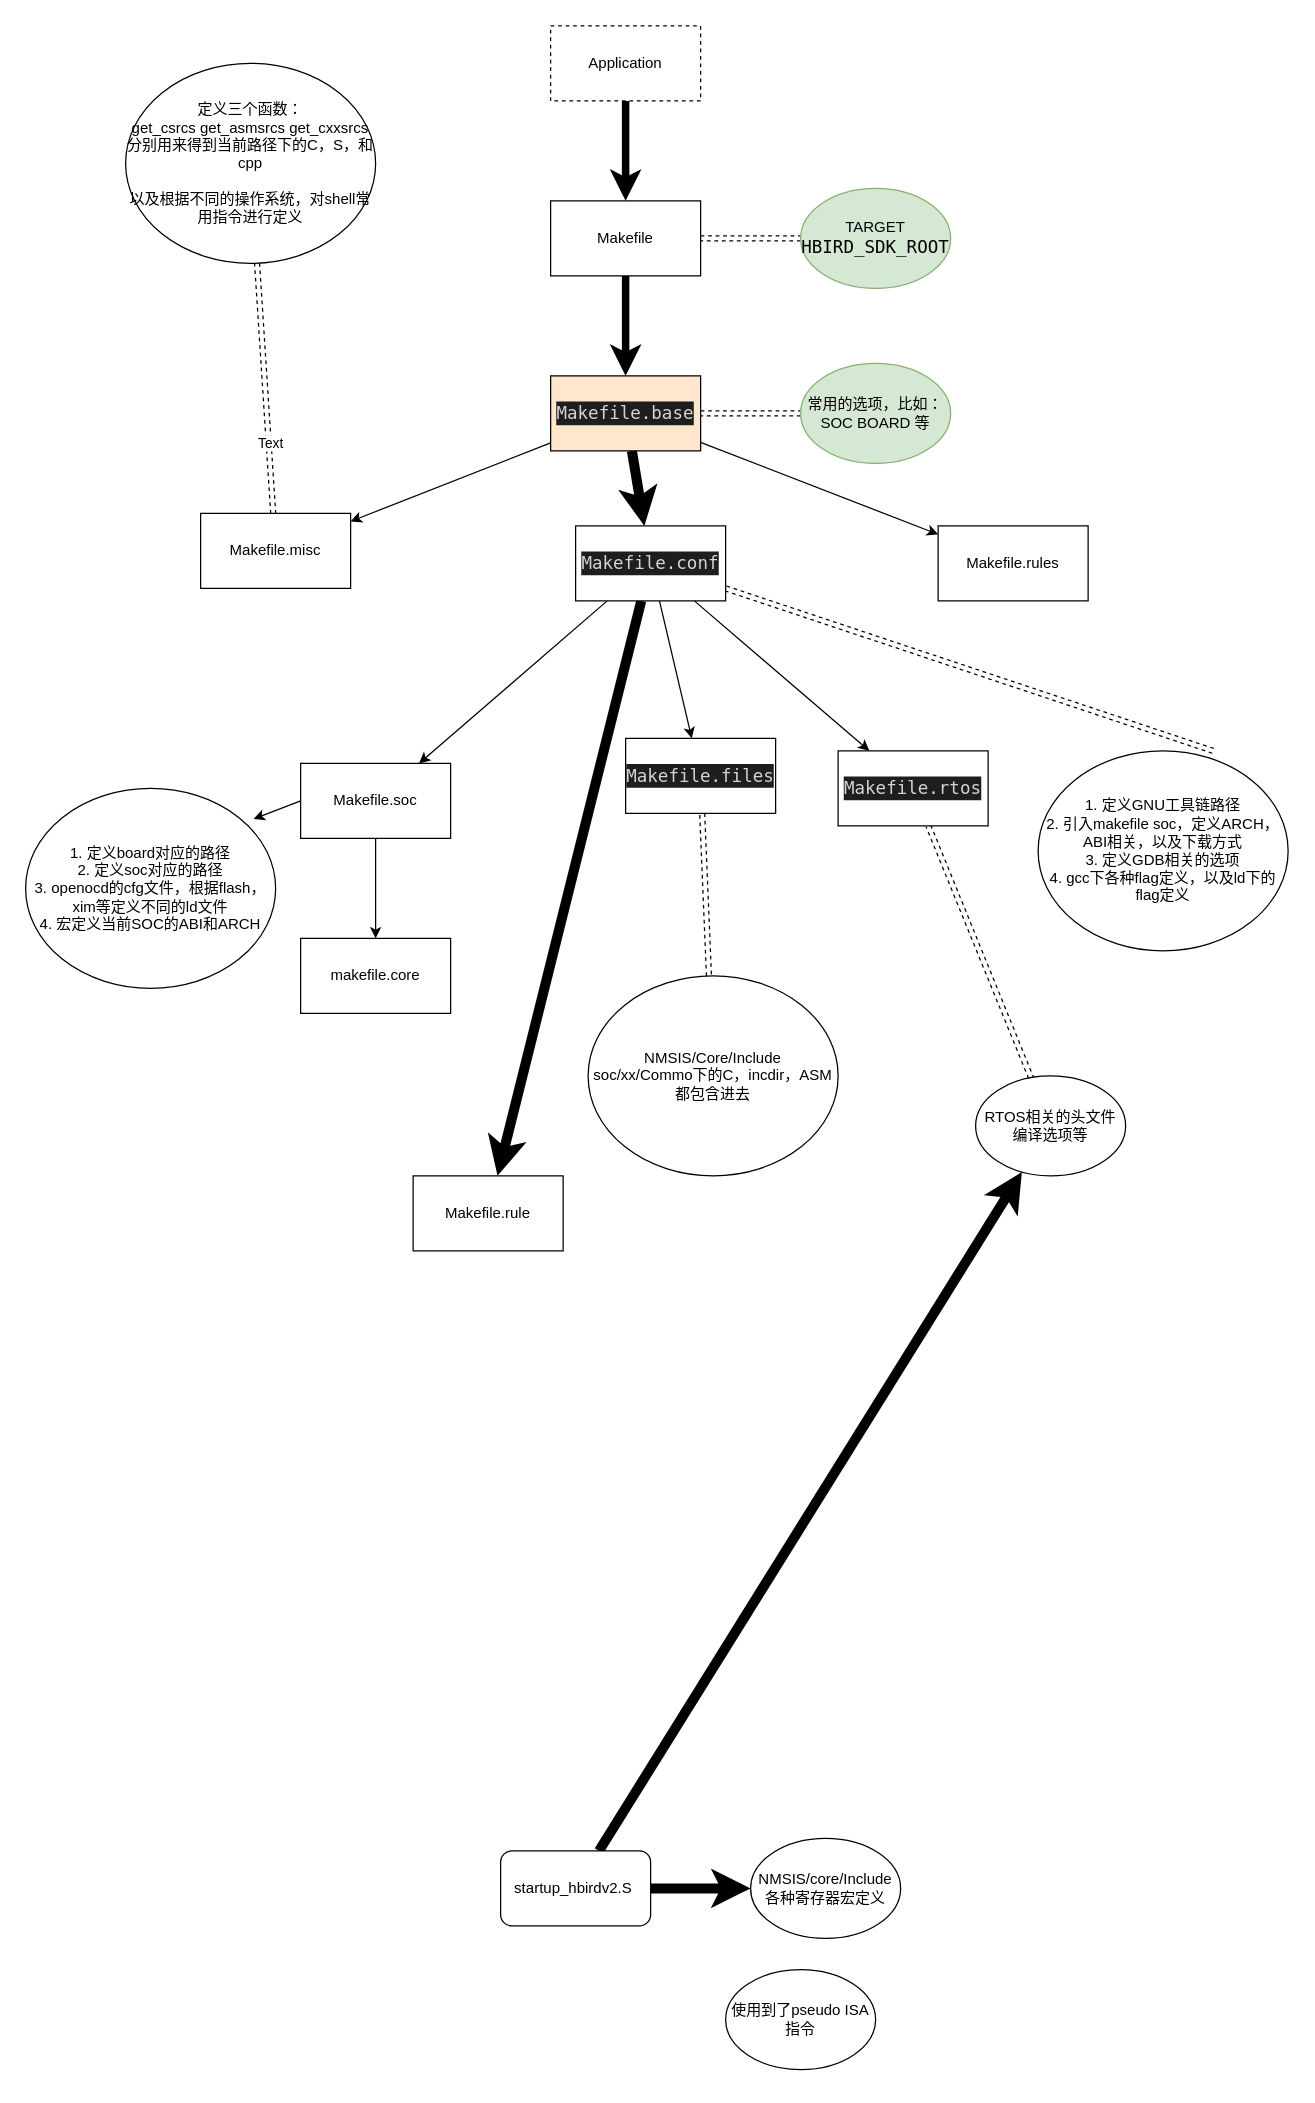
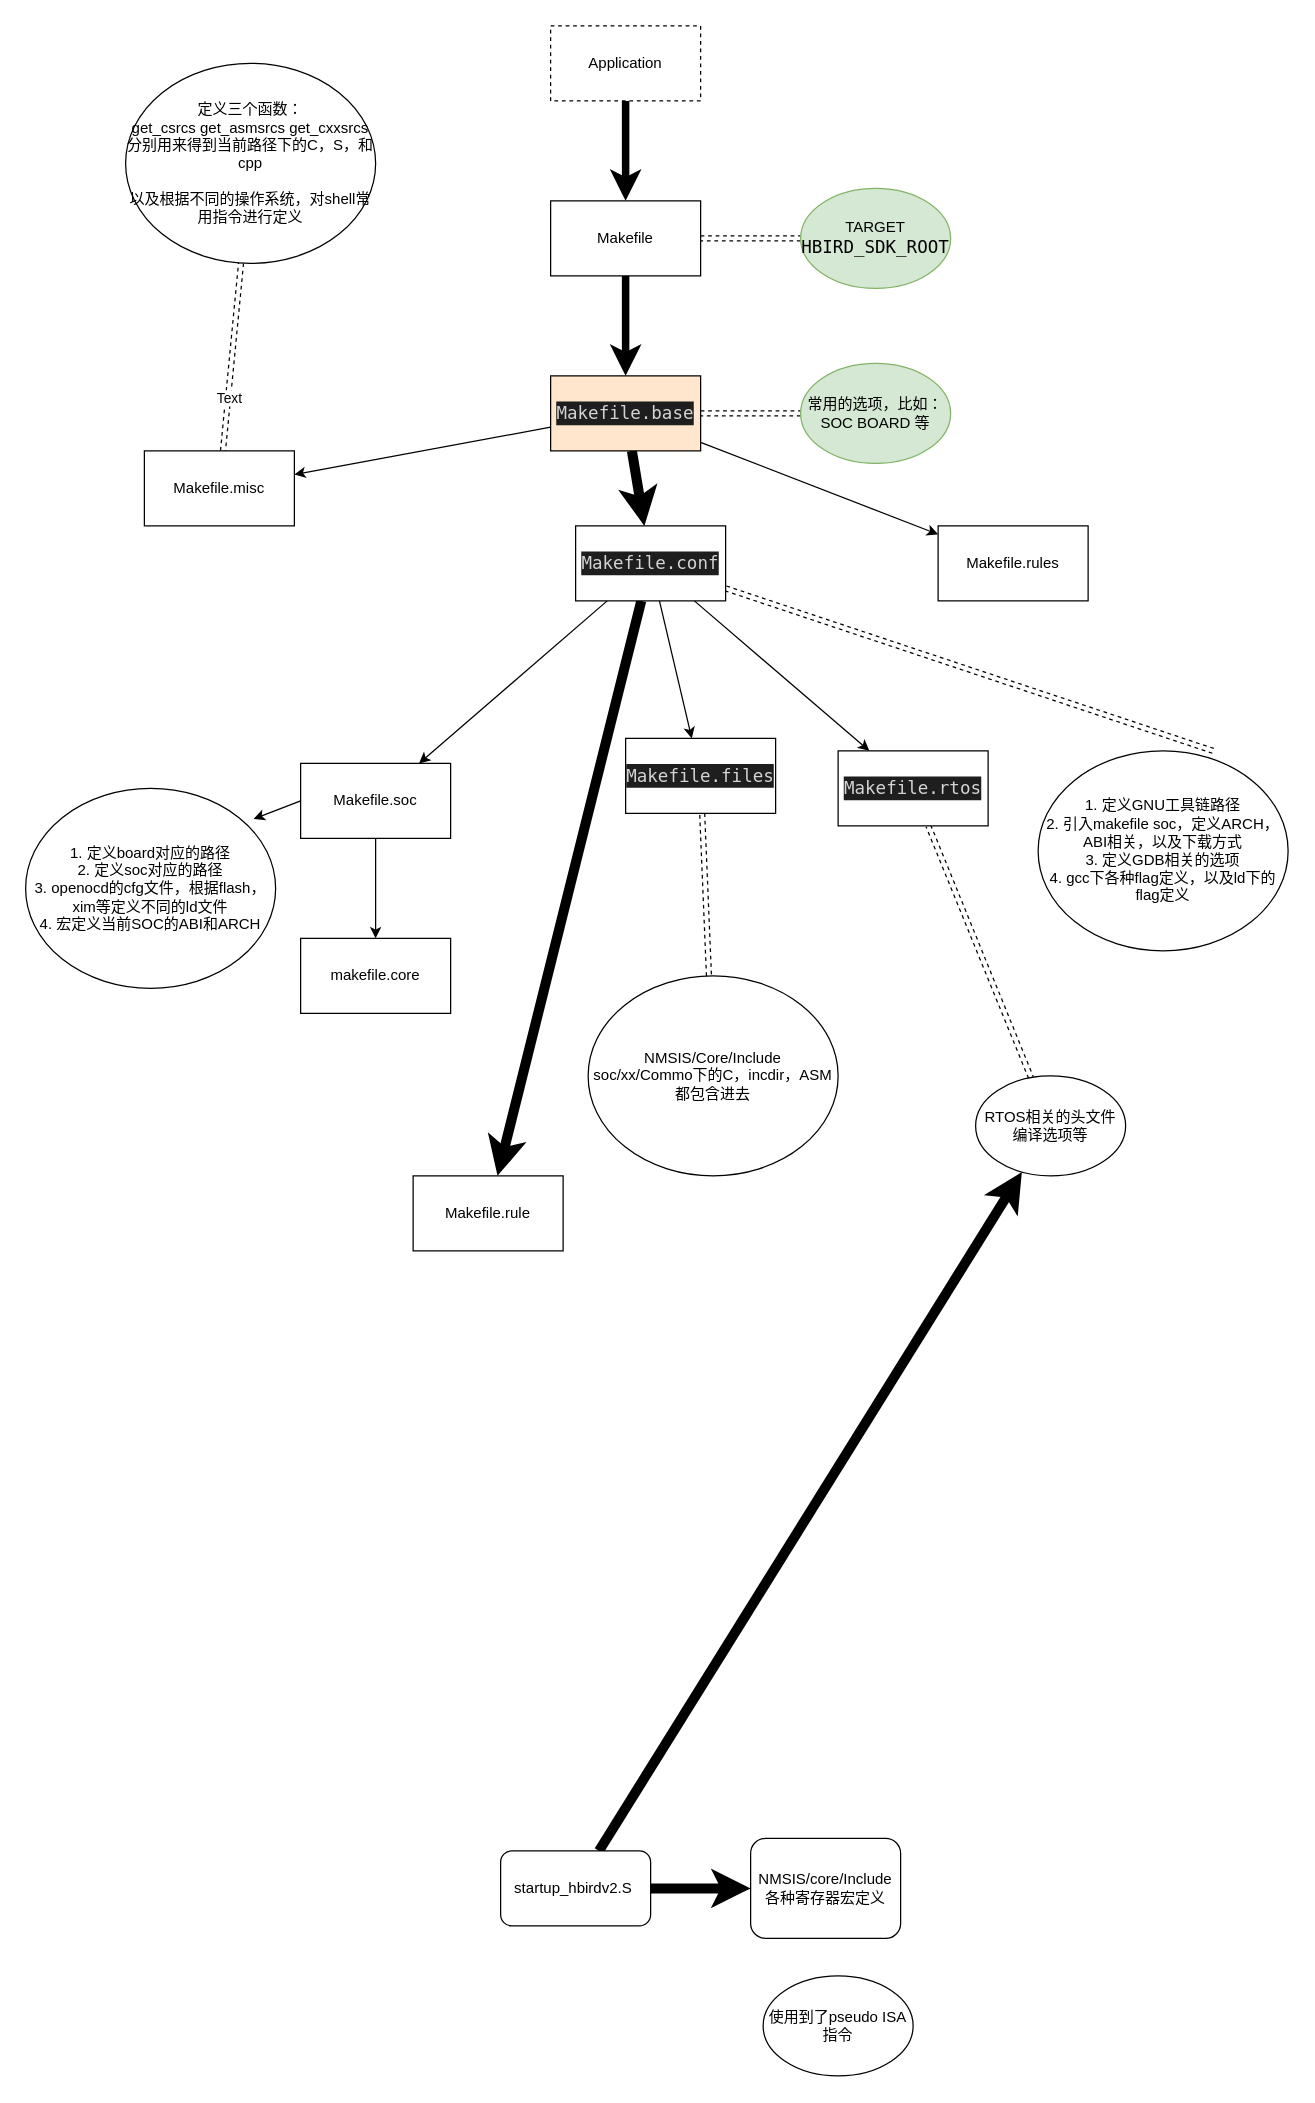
- <mxCell id="16" value="Makefile.misc" style="whiteSpace=wrap;html=1;rounded=0;" parent="1" vertex="1"><mxGeometry x="160" y="410" width="120" height="60" as="geometry" /></mxCell>
+ <mxCell id="16" value="Makefile.misc" style="whiteSpace=wrap;html=1;rounded=0;" parent="1" vertex="1"><mxGeometry x="115" y="360" width="120" height="60" as="geometry" /></mxCell>
- <mxCell id="41" value="NMSIS/core/Include各种寄存器宏定义" style="ellipse;whiteSpace=wrap;html=1;rounded=1;" parent="1" vertex="1"><mxGeometry x="600" y="1470" width="120" height="80" as="geometry" /></mxCell>
+ <mxCell id="41" value="NMSIS/core/Include各种寄存器宏定义" style="whiteSpace=wrap;html=1;rounded=1;" parent="1" vertex="1"><mxGeometry x="600" y="1470" width="120" height="80" as="geometry" /></mxCell>
- <mxCell id="42" value="使用到了pseudo ISA指令" style="ellipse;whiteSpace=wrap;html=1;rounded=1;" parent="1" vertex="1"><mxGeometry x="580" y="1575" width="120" height="80" as="geometry" /></mxCell>
+ <mxCell id="42" value="使用到了pseudo ISA指令" style="ellipse;whiteSpace=wrap;html=1;rounded=1;" parent="1" vertex="1"><mxGeometry x="610" y="1580" width="120" height="80" as="geometry" /></mxCell>
